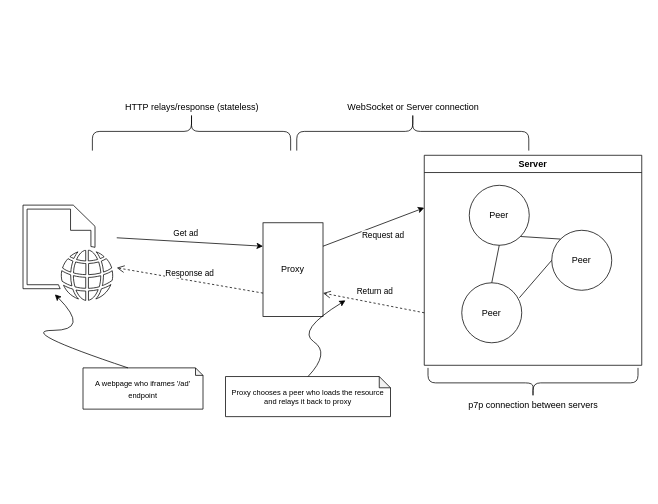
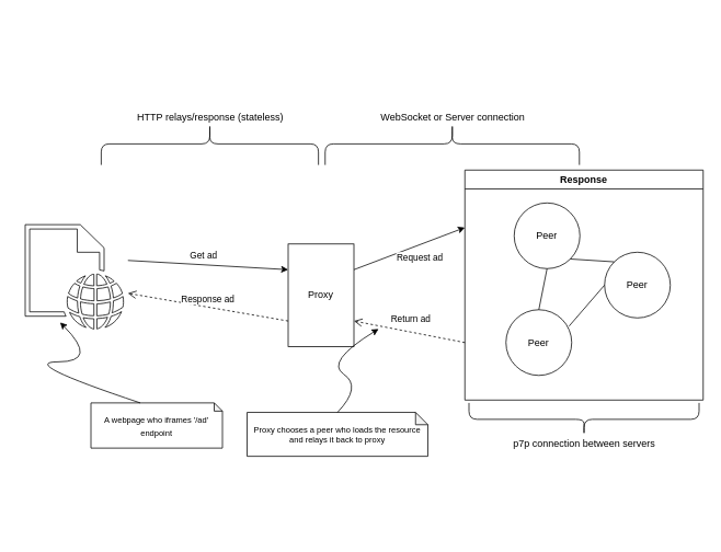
- <mxCell id="7" value="Server" style="swimlane;whiteSpace=wrap;html=1;" parent="1" vertex="1"><mxGeometry x="565" y="206.55" width="290" height="280" as="geometry"><mxRectangle x="495" y="96.55" width="80" height="30" as="alternateBounds" /></mxGeometry></mxCell>
+ <mxCell id="7" value="Response" style="swimlane;whiteSpace=wrap;html=1;" parent="1" vertex="1"><mxGeometry x="565" y="206.55" width="290" height="280" as="geometry"><mxRectangle x="495" y="96.55" width="80" height="30" as="alternateBounds" /></mxGeometry></mxCell>
